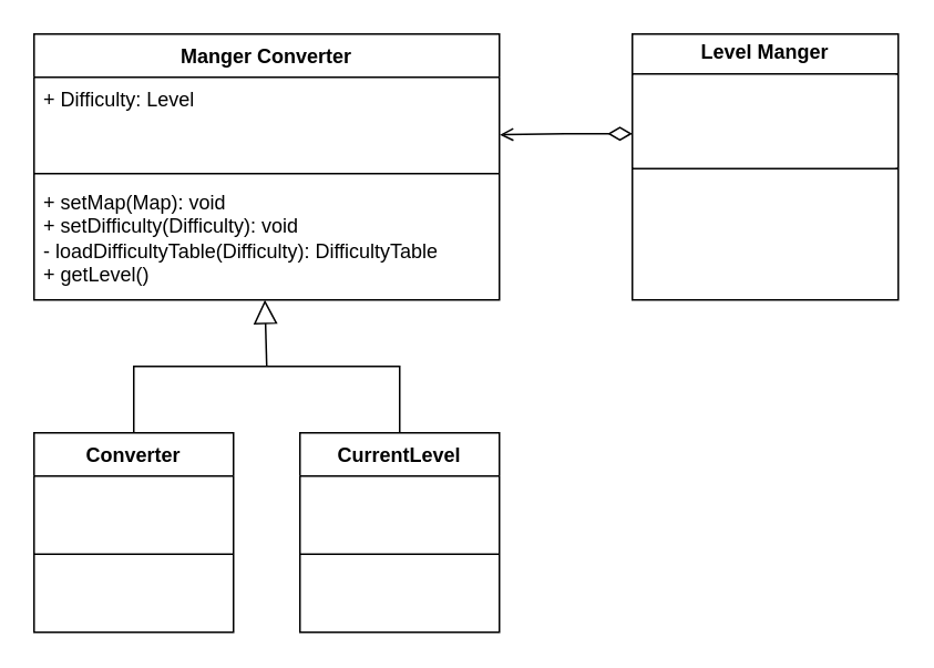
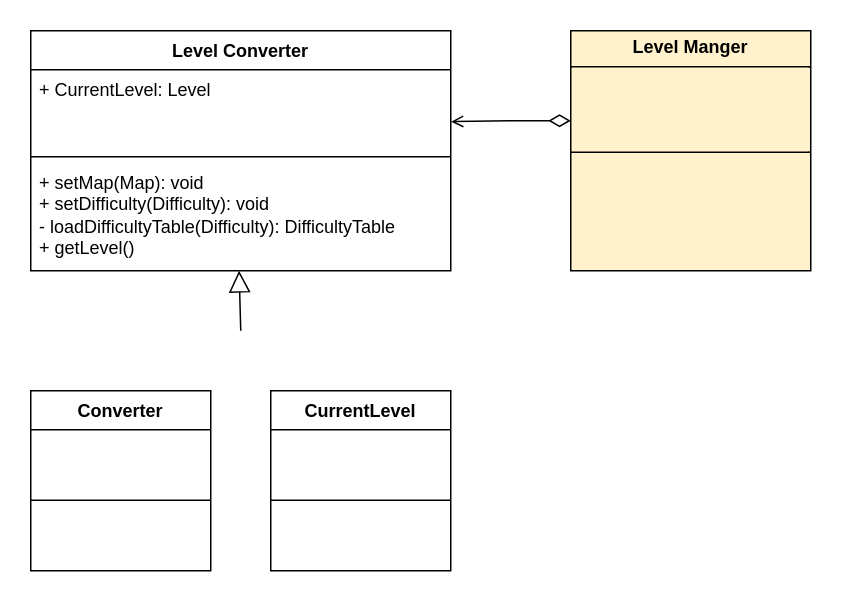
- <mxCell id="2" value="Manger Converter" style="swimlane;fontStyle=1;align=center;verticalAlign=top;childLayout=stackLayout;horizontal=1;startSize=26;horizontalStack=0;resizeParent=1;resizeParentMax=0;resizeLast=0;collapsible=1;marginBottom=0;whiteSpace=wrap;html=1;" parent="1" vertex="1"><mxGeometry x="20" y="20" width="280" height="160" as="geometry" /></mxCell>
+ <mxCell id="2" value="Level Converter" style="swimlane;fontStyle=1;align=center;verticalAlign=top;childLayout=stackLayout;horizontal=1;startSize=26;horizontalStack=0;resizeParent=1;resizeParentMax=0;resizeLast=0;collapsible=1;marginBottom=0;whiteSpace=wrap;html=1;" parent="1" vertex="1"><mxGeometry x="20" y="20" width="280" height="160" as="geometry" /></mxCell>
- <mxCell id="3" value="+ Difficulty: Level" style="text;strokeColor=none;fillColor=none;align=left;verticalAlign=top;spacingLeft=4;spacingRight=4;overflow=hidden;rotatable=0;points=[[0,0.5],[1,0.5]];portConstraint=eastwest;whiteSpace=wrap;html=1;" parent="2" vertex="1"><mxGeometry y="26" width="280" height="54" as="geometry" /></mxCell>
+ <mxCell id="3" value="+ CurrentLevel: Level" style="text;strokeColor=none;fillColor=none;align=left;verticalAlign=top;spacingLeft=4;spacingRight=4;overflow=hidden;rotatable=0;points=[[0,0.5],[1,0.5]];portConstraint=eastwest;whiteSpace=wrap;html=1;" parent="2" vertex="1"><mxGeometry y="26" width="280" height="54" as="geometry" /></mxCell>
- <mxCell id="12" value="&lt;p style=&quot;margin:0px;margin-top:4px;text-align:center;&quot;&gt;&lt;b&gt;Level Manger&lt;/b&gt;&lt;/p&gt;&lt;hr size=&quot;1&quot; style=&quot;border-style:solid;&quot;&gt;&lt;p style=&quot;margin:0px;margin-left:4px;&quot;&gt;&lt;br&gt;&lt;/p&gt;&lt;p style=&quot;margin:0px;margin-left:4px;&quot;&gt;&lt;br&gt;&lt;/p&gt;&lt;p style=&quot;margin:0px;margin-left:4px;&quot;&gt;&lt;br&gt;&lt;/p&gt;&lt;hr size=&quot;1&quot; style=&quot;border-style:solid;&quot;&gt;&lt;p style=&quot;margin:0px;margin-left:4px;&quot;&gt;&lt;br&gt;&lt;/p&gt;" style="verticalAlign=top;align=left;overflow=fill;html=1;whiteSpace=wrap;" vertex="1" parent="1"><mxGeometry x="380" y="20" width="160" height="160" as="geometry" /></mxCell>
+ <mxCell id="12" value="&lt;p style=&quot;margin:0px;margin-top:4px;text-align:center;&quot;&gt;&lt;b&gt;Level Manger&lt;/b&gt;&lt;/p&gt;&lt;hr size=&quot;1&quot; style=&quot;border-style:solid;&quot;&gt;&lt;p style=&quot;margin:0px;margin-left:4px;&quot;&gt;&lt;br&gt;&lt;/p&gt;&lt;p style=&quot;margin:0px;margin-left:4px;&quot;&gt;&lt;br&gt;&lt;/p&gt;&lt;p style=&quot;margin:0px;margin-left:4px;&quot;&gt;&lt;br&gt;&lt;/p&gt;&lt;hr size=&quot;1&quot; style=&quot;border-style:solid;&quot;&gt;&lt;p style=&quot;margin:0px;margin-left:4px;&quot;&gt;&lt;br&gt;&lt;/p&gt;" style="verticalAlign=top;align=left;overflow=fill;html=1;whiteSpace=wrap;fillColor=#fff2cc;" vertex="1" parent="1"><mxGeometry x="380" y="20" width="160" height="160" as="geometry" /></mxCell>
- <mxCell id="6" style="edgeStyle=orthogonalEdgeStyle;rounded=0;orthogonalLoop=1;jettySize=auto;html=1;endArrow=none;endFill=0;entryX=0.5;entryY=0;entryDx=0;entryDy=0;exitX=0.5;exitY=0;exitDx=0;exitDy=0;" edge="1" parent="1" source="7" target="9"><mxGeometry relative="1" as="geometry"><mxPoint x="80" y="220" as="targetPoint" /><Array as="points"><mxPoint x="80" y="220" /><mxPoint x="240" y="220" /></Array></mxGeometry></mxCell>
